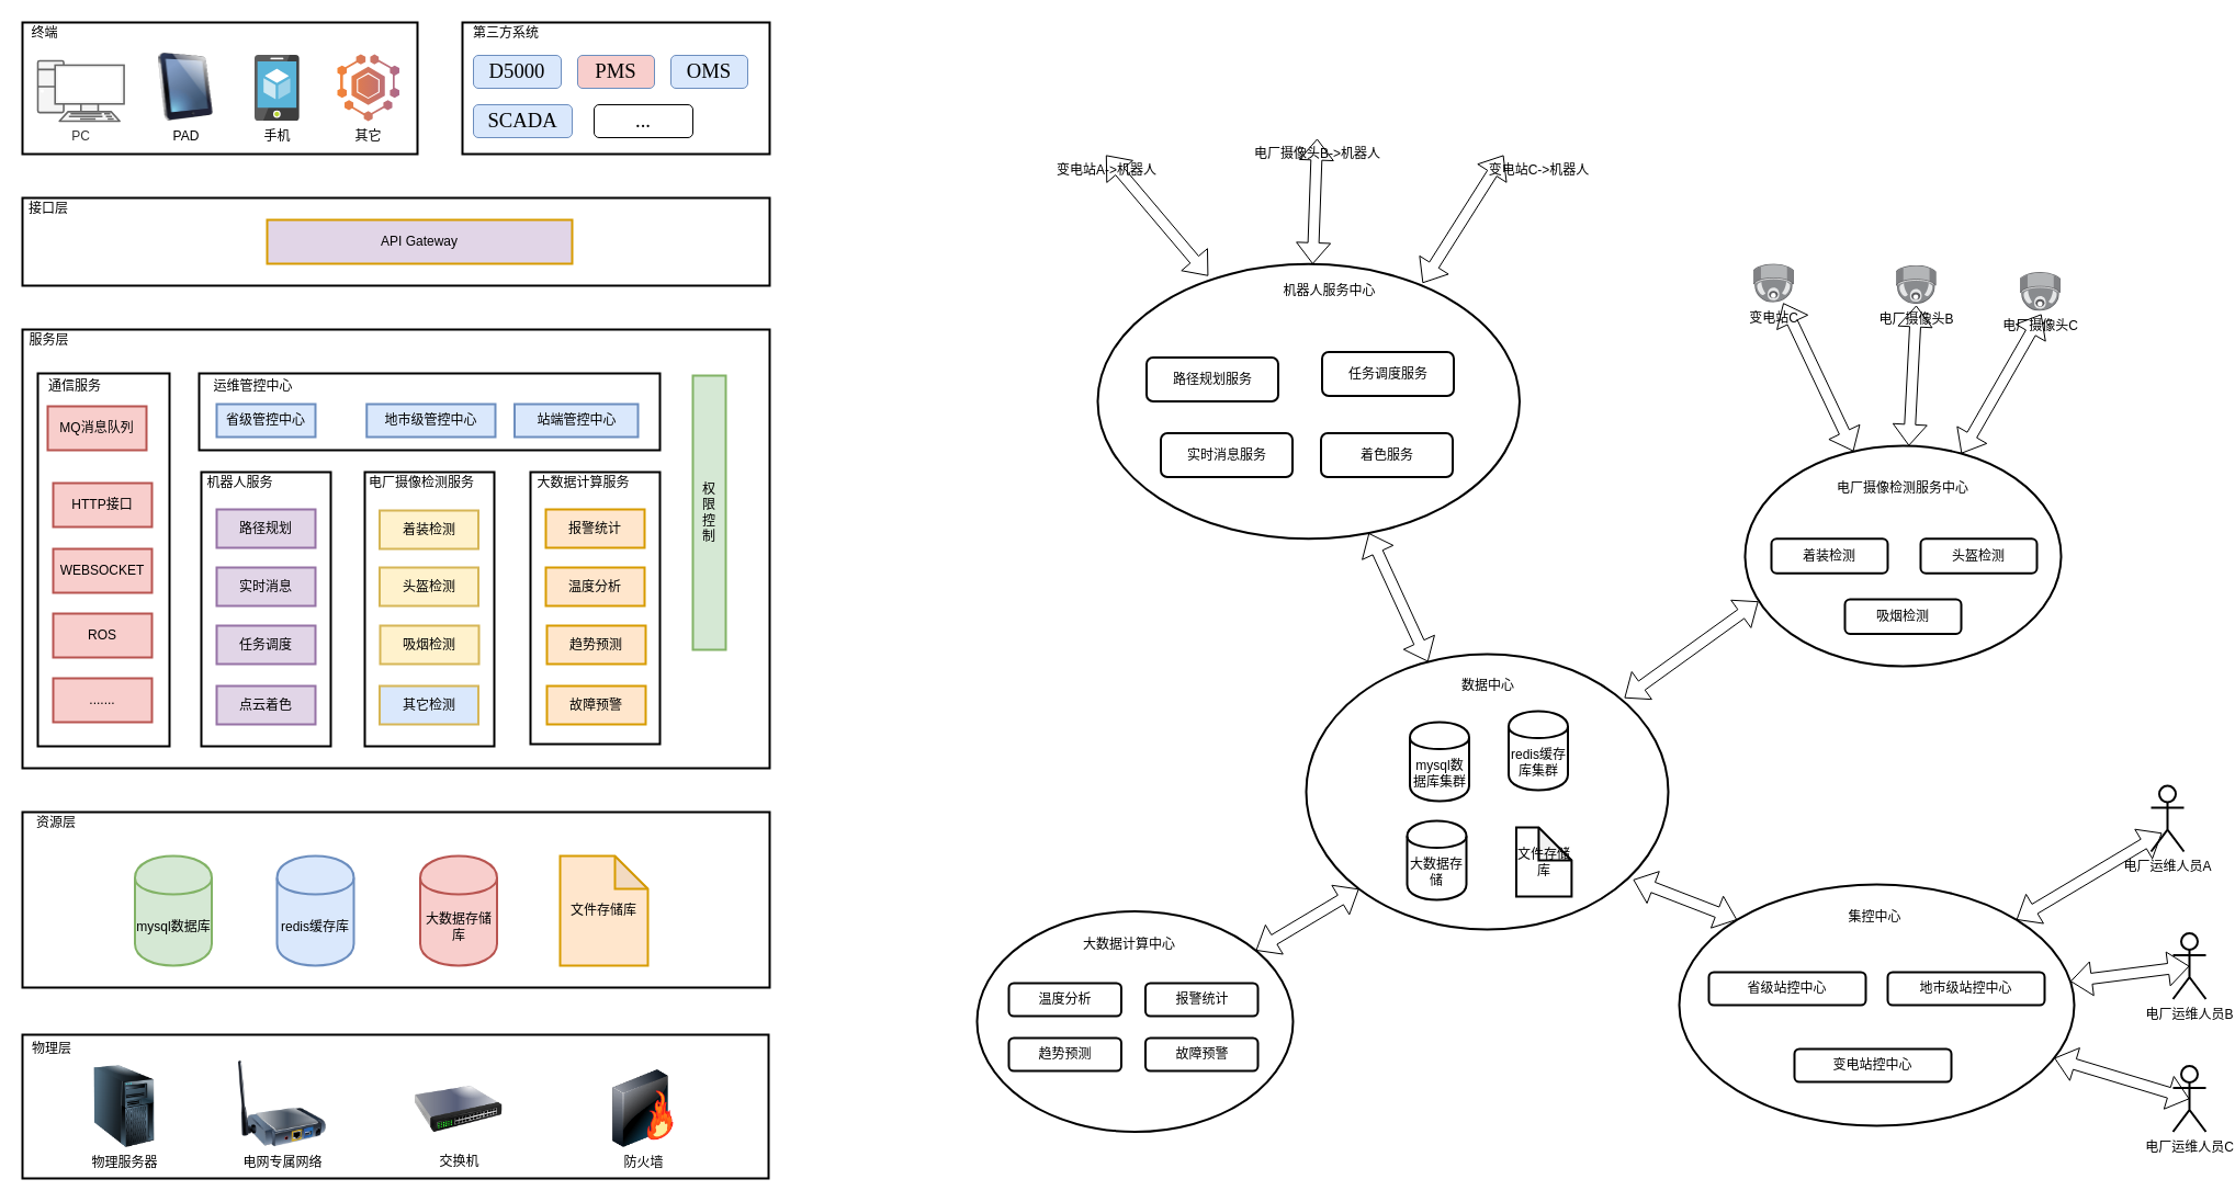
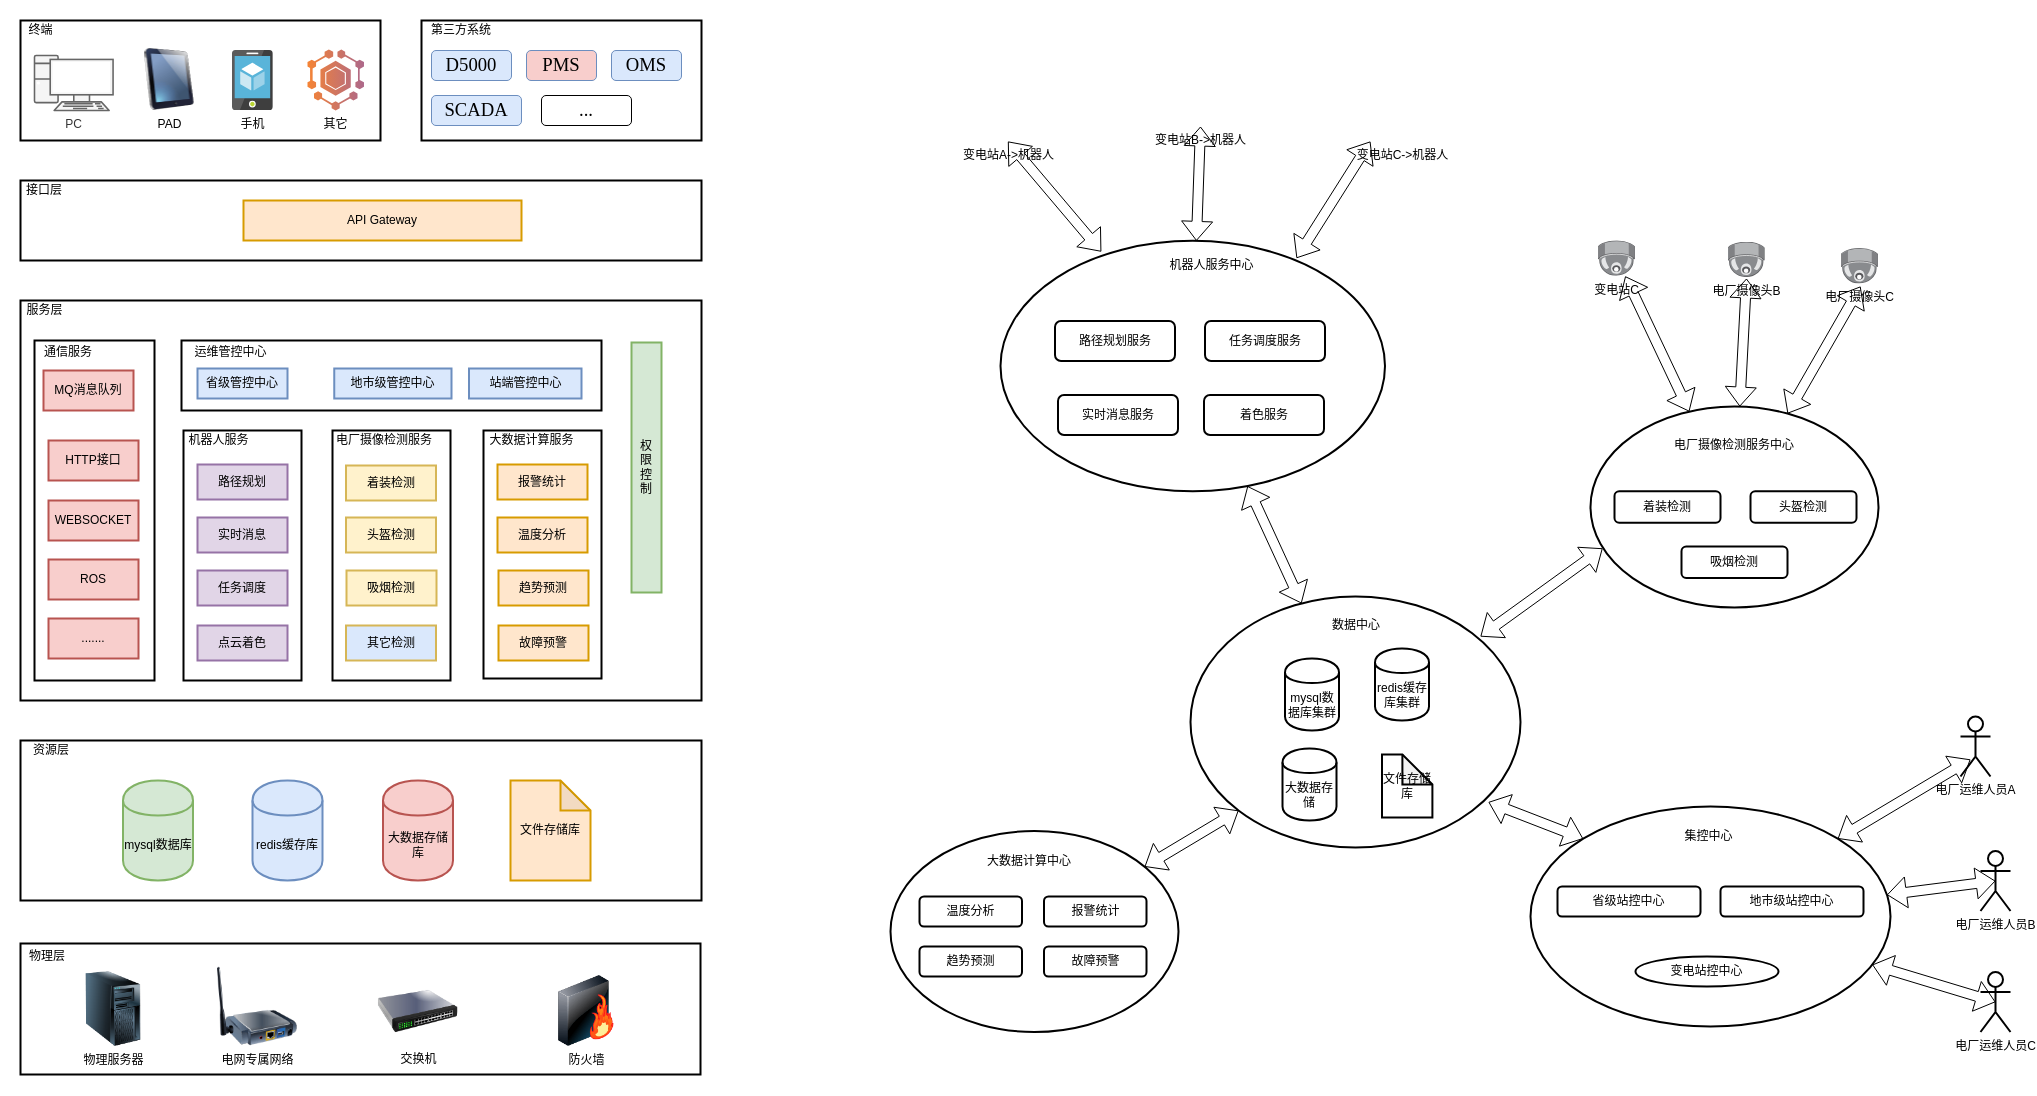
- <mxCell id="62" value="电厂摄像头B-&amp;gt;机器人" style="shape=image;html=1;verticalAlign=top;verticalLabelPosition=bottom;labelBackgroundColor=#ffffff;imageAspect=0;aspect=fixed;image=https://cdn2.iconfinder.com/data/icons/walle/128/basket_full.png;strokeWidth=2;fillColor=none;" vertex="1" parent="1"><mxGeometry x="1150" y="26" width="100" height="100" as="geometry" /></mxCell>
+ <mxCell id="62" value="变电站B-&amp;gt;机器人" style="shape=image;html=1;verticalAlign=top;verticalLabelPosition=bottom;labelBackgroundColor=#ffffff;imageAspect=0;aspect=fixed;image=https://cdn2.iconfinder.com/data/icons/walle/128/basket_full.png;strokeWidth=2;fillColor=none;" vertex="1" parent="1"><mxGeometry x="1150" y="26" width="100" height="100" as="geometry" /></mxCell>
- <mxCell id="19" value="API Gateway" style="rounded=0;whiteSpace=wrap;html=1;strokeWidth=2;fillColor=#e1d5e7;strokeColor=#d79b00;" vertex="1" parent="1"><mxGeometry x="243" y="200" width="278" height="40" as="geometry" /></mxCell>
+ <mxCell id="19" value="API Gateway" style="rounded=0;whiteSpace=wrap;html=1;strokeWidth=2;fillColor=#ffe6cc;strokeColor=#d79b00;" vertex="1" parent="1"><mxGeometry x="243" y="200" width="278" height="40" as="geometry" /></mxCell>
- <mxCell id="43" value="路径规划服务" style="rounded=1;whiteSpace=wrap;html=1;labelBackgroundColor=none;strokeWidth=2;fillColor=none;" vertex="1" parent="1"><mxGeometry x="1044.5" y="325.5" width="120" height="40" as="geometry" /></mxCell>
+ <mxCell id="43" value="路径规划服务" style="rounded=1;whiteSpace=wrap;html=1;labelBackgroundColor=none;strokeWidth=2;fillColor=none;" vertex="1" parent="1"><mxGeometry x="1054.5" y="320.5" width="120" height="40" as="geometry" /></mxCell>
- <mxCell id="56" value="变电站控中心" style="rounded=1;whiteSpace=wrap;html=1;labelBackgroundColor=none;strokeWidth=2;fillColor=none;" vertex="1" parent="1"><mxGeometry x="1635" y="956" width="143" height="30" as="geometry" /></mxCell>
+ <mxCell id="56" value="变电站控中心" style="ellipse;whiteSpace=wrap;html=1;labelBackgroundColor=none;strokeWidth=2;fillColor=none;" vertex="1" parent="1"><mxGeometry x="1635" y="956" width="143" height="30" as="geometry" /></mxCell>
